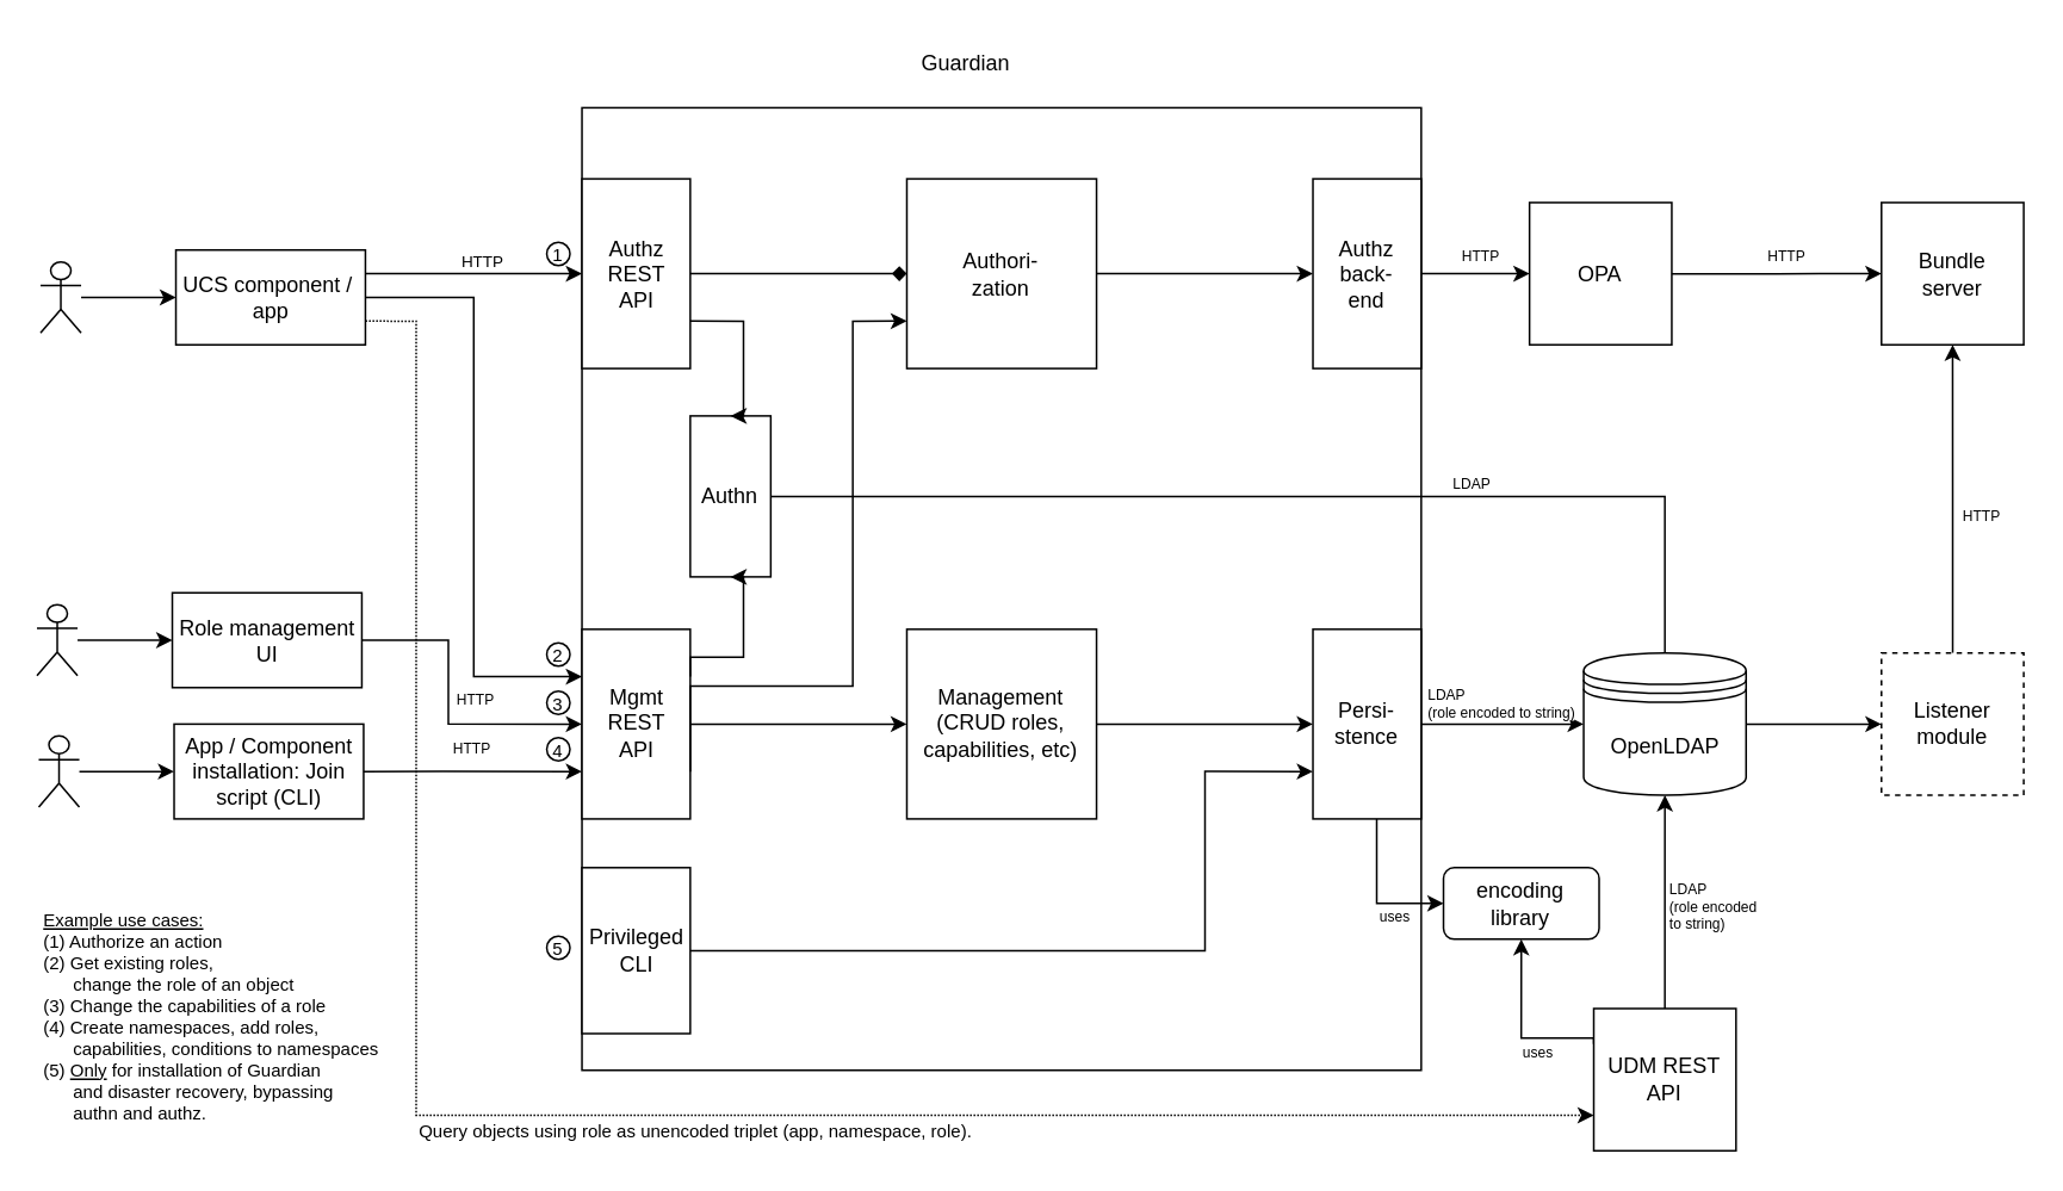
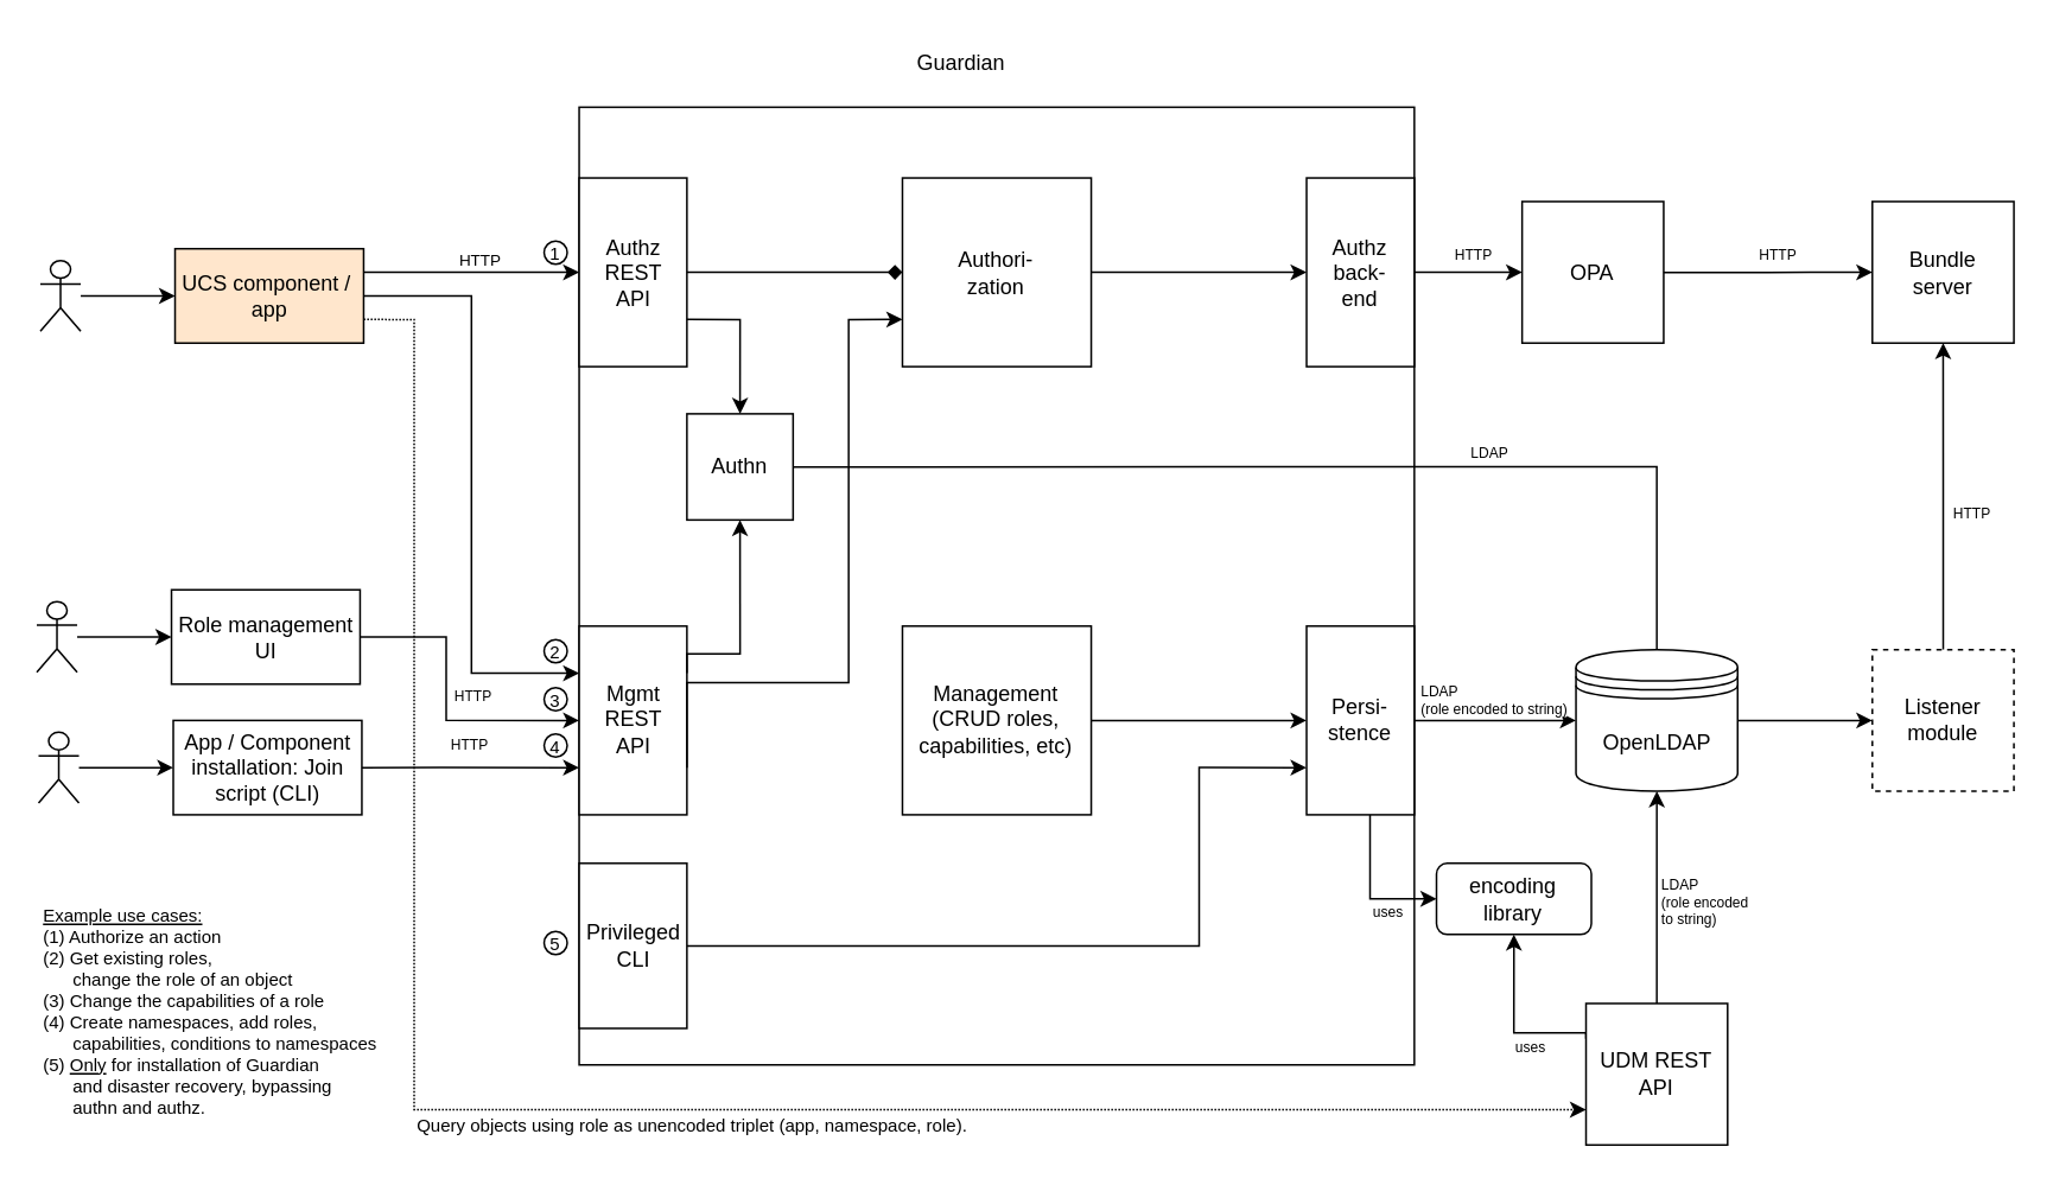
- <mxCell id="47" value="&lt;font style=&quot;font-size: 12px;&quot;&gt;UCS component /&amp;nbsp;&lt;br&gt;app&lt;/font&gt;" style="rounded=0;whiteSpace=wrap;html=1;strokeColor=#000000;fontSize=8;fontColor=#000000;" parent="46" vertex="1"><mxGeometry x="75.676" width="105.946" height="53.023" as="geometry" /></mxCell>
+ <mxCell id="47" value="&lt;font style=&quot;font-size: 12px;&quot;&gt;UCS component /&amp;nbsp;&lt;br&gt;app&lt;/font&gt;" style="rounded=0;whiteSpace=wrap;html=1;strokeColor=#000000;fontSize=8;fontColor=#000000;fillColor=#ffe6cc;" parent="46" vertex="1"><mxGeometry x="75.676" width="105.946" height="53.023" as="geometry" /></mxCell>
- <mxCell id="35" value="Authn" style="whiteSpace=wrap;html=1;aspect=fixed;fontSize=12;fontColor=#000000;strokeColor=#000000;" parent="1" vertex="1"><mxGeometry x="385.243" y="232.093" width="45" height="90" as="geometry" /></mxCell>
+ <mxCell id="35" value="Authn" style="whiteSpace=wrap;html=1;aspect=fixed;fontSize=12;fontColor=#000000;strokeColor=#000000;" parent="1" vertex="1"><mxGeometry x="385.243" y="232.093" width="59.651" height="59.651" as="geometry" /></mxCell>
- <mxCell id="10" style="edgeStyle=orthogonalEdgeStyle;rounded=0;orthogonalLoop=1;jettySize=auto;html=1;entryX=0;entryY=0.5;entryDx=0;entryDy=0;exitX=1;exitY=0.5;exitDx=0;exitDy=0;" parent="1" source="5" target="9" edge="1"><mxGeometry relative="1" as="geometry"><mxPoint x="383" y="429" as="sourcePoint" /></mxGeometry></mxCell>
